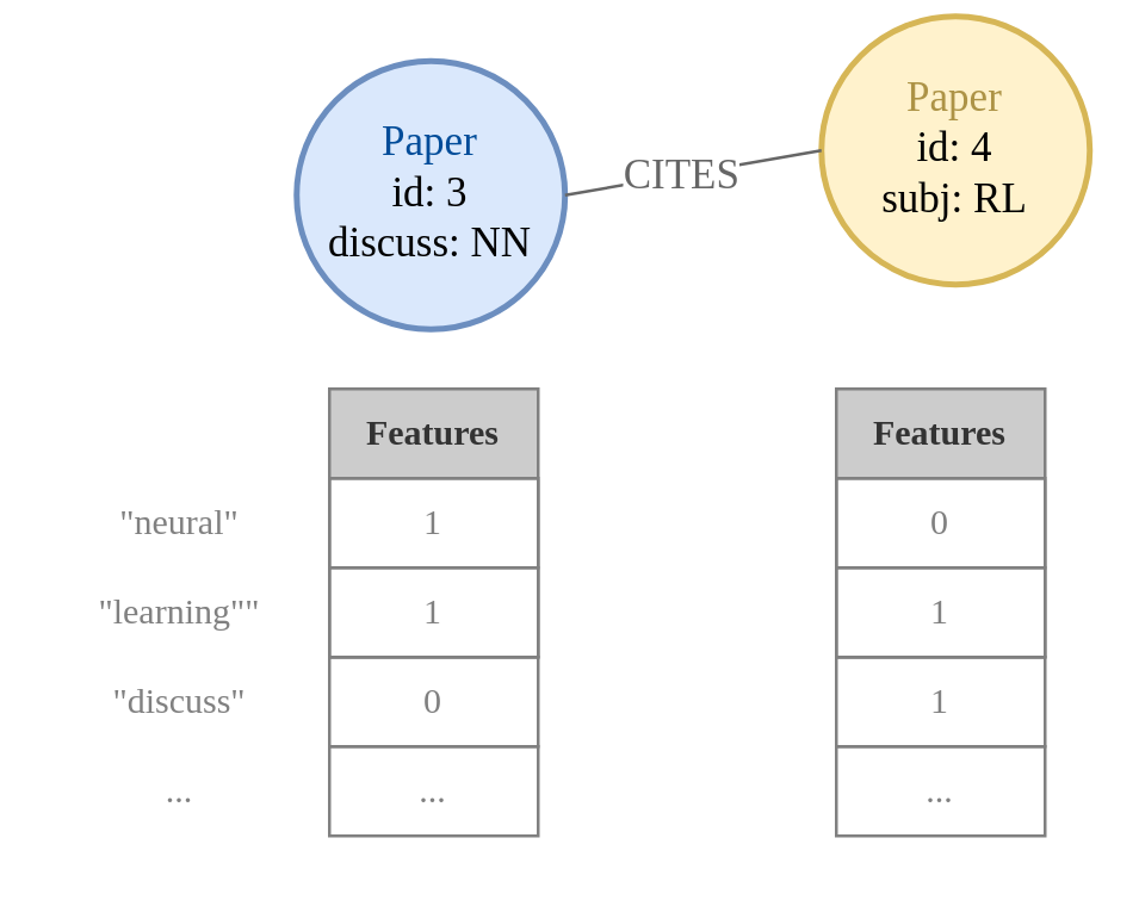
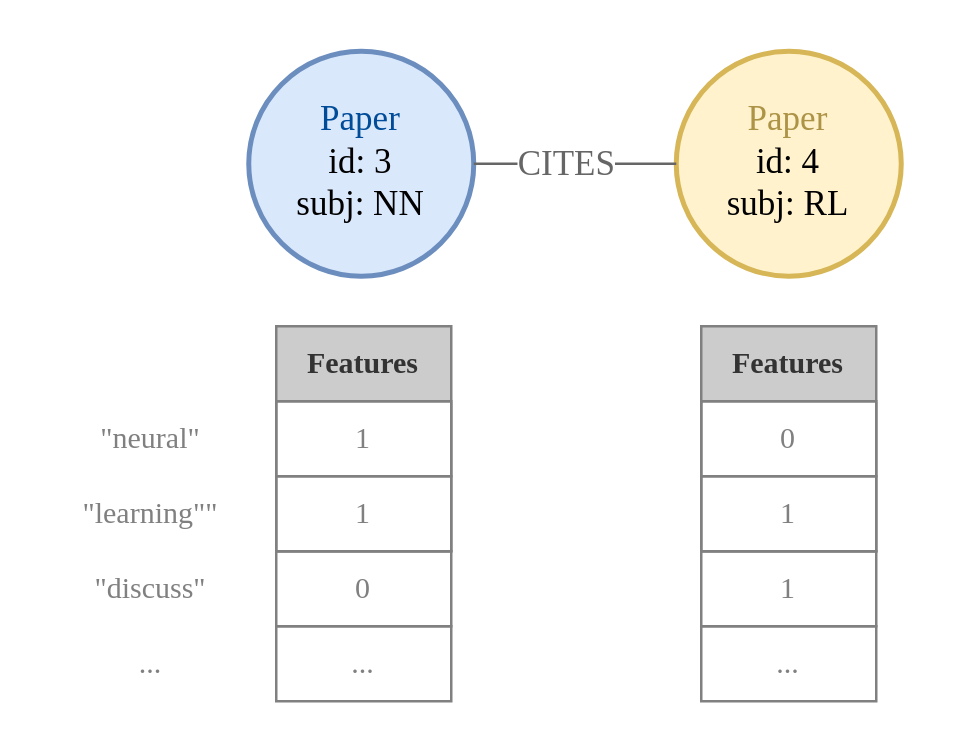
- <mxCell id="3" value="&lt;font style=&quot;font-size: 14px;&quot; data-font-src=&quot;https://fonts.googleapis.com/css?family=Fira+Code&quot;&gt;&lt;font color=&quot;#ad9346&quot;&gt;Paper&lt;br&gt;&lt;/font&gt;id: 4&lt;br&gt;subj: RL&lt;br&gt;&lt;/font&gt;" style="ellipse;whiteSpace=wrap;html=1;aspect=fixed;strokeWidth=2;shadow=0;fillColor=#fff2cc;strokeColor=#d6b656;fontFamily=Fira Code;fontSource=https%3A%2F%2Ffonts.googleapis.com%2Fcss%3Ffamily%3DFira%2BCode;" vertex="1" parent="1"><mxGeometry x="275" y="5" width="90" height="90" as="geometry" /></mxCell>
+ <mxCell id="3" value="&lt;font style=&quot;font-size: 14px;&quot; data-font-src=&quot;https://fonts.googleapis.com/css?family=Fira+Code&quot;&gt;&lt;font color=&quot;#ad9346&quot;&gt;Paper&lt;br&gt;&lt;/font&gt;id: 4&lt;br&gt;subj: RL&lt;br&gt;&lt;/font&gt;" style="ellipse;whiteSpace=wrap;html=1;aspect=fixed;strokeWidth=2;shadow=0;fillColor=#fff2cc;strokeColor=#d6b656;fontFamily=Fira Code;fontSource=https%3A%2F%2Ffonts.googleapis.com%2Fcss%3Ffamily%3DFira%2BCode;" vertex="1" parent="1"><mxGeometry x="270" y="20" width="90" height="90" as="geometry" /></mxCell>
- <mxCell id="2" value="&lt;font style=&quot;font-size: 14px;&quot; data-font-src=&quot;https://fonts.googleapis.com/css?family=Fira+Code&quot;&gt;&lt;font color=&quot;#004c99&quot;&gt;Paper&lt;br&gt;&lt;/font&gt;id: 3&lt;br&gt;discuss: NN&lt;br&gt;&lt;/font&gt;" style="ellipse;whiteSpace=wrap;html=1;aspect=fixed;strokeWidth=2;shadow=0;fillColor=#dae8fc;strokeColor=#6c8ebf;fontFamily=Fira Code;fontSource=https%3A%2F%2Ffonts.googleapis.com%2Fcss%3Ffamily%3DFira%2BCode;" vertex="1" parent="1"><mxGeometry x="99" y="20" width="90" height="90" as="geometry" /></mxCell>
+ <mxCell id="2" value="&lt;font style=&quot;font-size: 14px;&quot; data-font-src=&quot;https://fonts.googleapis.com/css?family=Fira+Code&quot;&gt;&lt;font color=&quot;#004c99&quot;&gt;Paper&lt;br&gt;&lt;/font&gt;id: 3&lt;br&gt;subj: NN&lt;br&gt;&lt;/font&gt;" style="ellipse;whiteSpace=wrap;html=1;aspect=fixed;strokeWidth=2;shadow=0;fillColor=#dae8fc;strokeColor=#6c8ebf;fontFamily=Fira Code;fontSource=https%3A%2F%2Ffonts.googleapis.com%2Fcss%3Ffamily%3DFira%2BCode;" vertex="1" parent="1"><mxGeometry x="99" y="20" width="90" height="90" as="geometry" /></mxCell>
